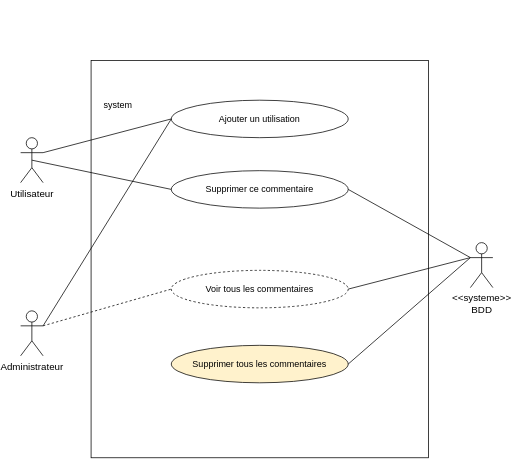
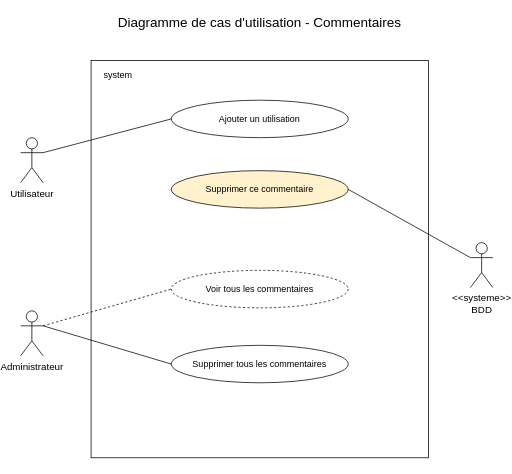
+ <mxCell id="4" value="Diagramme de cas d'utilisation - Commentaires" style="text;html=1;strokeColor=none;fillColor=none;align=center;verticalAlign=middle;whiteSpace=wrap;rounded=0;fontSize=18;" parent="1" vertex="1"><mxGeometry x="136" y="20" width="406" height="20" as="geometry" /></mxCell>
- <mxCell id="3" value="system" style="text;html=1;strokeColor=none;fillColor=none;align=center;verticalAlign=middle;whiteSpace=wrap;rounded=0;" parent="1" vertex="1"><mxGeometry x="130" y="130" width="40" height="20" as="geometry" /></mxCell>
+ <mxCell id="3" value="system" style="text;html=1;strokeColor=none;fillColor=none;align=center;verticalAlign=middle;whiteSpace=wrap;rounded=0;" parent="1" vertex="1"><mxGeometry x="130" y="90" width="40" height="20" as="geometry" /></mxCell>
- <mxCell id="14" value="" style="endArrow=none;html=1;entryX=0;entryY=0.5;entryDx=0;entryDy=0;exitX=0.5;exitY=0.5;exitDx=0;exitDy=0;exitPerimeter=0;" parent="1" source="5" target="9" edge="1"><mxGeometry width="50" height="50" relative="1" as="geometry"><mxPoint x="-10" y="630" as="sourcePoint" /><mxPoint x="40" y="580" as="targetPoint" /></mxGeometry></mxCell>
- <mxCell id="9" value="Supprimer ce commentaire" style="ellipse;whiteSpace=wrap;html=1;" parent="1" vertex="1"><mxGeometry x="221" y="227" width="236" height="50" as="geometry" /></mxCell>
+ <mxCell id="9" value="Supprimer ce commentaire" style="ellipse;whiteSpace=wrap;html=1;fillColor=#fff2cc;" parent="1" vertex="1"><mxGeometry x="221" y="227" width="236" height="50" as="geometry" /></mxCell>
- <mxCell id="12" value="" style="endArrow=none;html=1;entryX=0;entryY=0.5;entryDx=0;entryDy=0;exitX=1;exitY=0.333;exitDx=0;exitDy=0;exitPerimeter=0;" parent="1" source="6" target="8" edge="1"><mxGeometry width="50" height="50" relative="1" as="geometry"><mxPoint x="-10" y="630" as="sourcePoint" /><mxPoint x="40" y="580" as="targetPoint" /></mxGeometry></mxCell>
- <mxCell id="18" value="" style="endArrow=none;html=1;entryX=1;entryY=0.5;entryDx=0;entryDy=0;exitX=0;exitY=0.333;exitDx=0;exitDy=0;exitPerimeter=0;" parent="1" source="7" target="10" edge="1"><mxGeometry width="50" height="50" relative="1" as="geometry"><mxPoint x="580" y="360" as="sourcePoint" /><mxPoint x="40" y="580" as="targetPoint" /></mxGeometry></mxCell>
- <mxCell id="19" value="" style="endArrow=none;html=1;entryX=1;entryY=0.5;entryDx=0;entryDy=0;exitX=0;exitY=0.333;exitDx=0;exitDy=0;exitPerimeter=0;" parent="1" source="7" target="11" edge="1"><mxGeometry width="50" height="50" relative="1" as="geometry"><mxPoint x="-10" y="630" as="sourcePoint" /><mxPoint x="40" y="580" as="targetPoint" /></mxGeometry></mxCell>
+ <mxCell id="16" value="" style="endArrow=none;html=1;entryX=0;entryY=0.5;entryDx=0;entryDy=0;exitX=1;exitY=0.333;exitDx=0;exitDy=0;exitPerimeter=0;" parent="1" source="6" target="11" edge="1"><mxGeometry width="50" height="50" relative="1" as="geometry"><mxPoint x="-10" y="630" as="sourcePoint" /><mxPoint x="40" y="580" as="targetPoint" /></mxGeometry></mxCell>
- <mxCell id="11" value="Supprimer tous les commentaires" style="ellipse;whiteSpace=wrap;html=1;fillColor=#fff2cc;" parent="1" vertex="1"><mxGeometry x="221" y="460" width="236" height="50" as="geometry" /></mxCell>
+ <mxCell id="11" value="Supprimer tous les commentaires" style="ellipse;whiteSpace=wrap;html=1;" parent="1" vertex="1"><mxGeometry x="221" y="460" width="236" height="50" as="geometry" /></mxCell>
